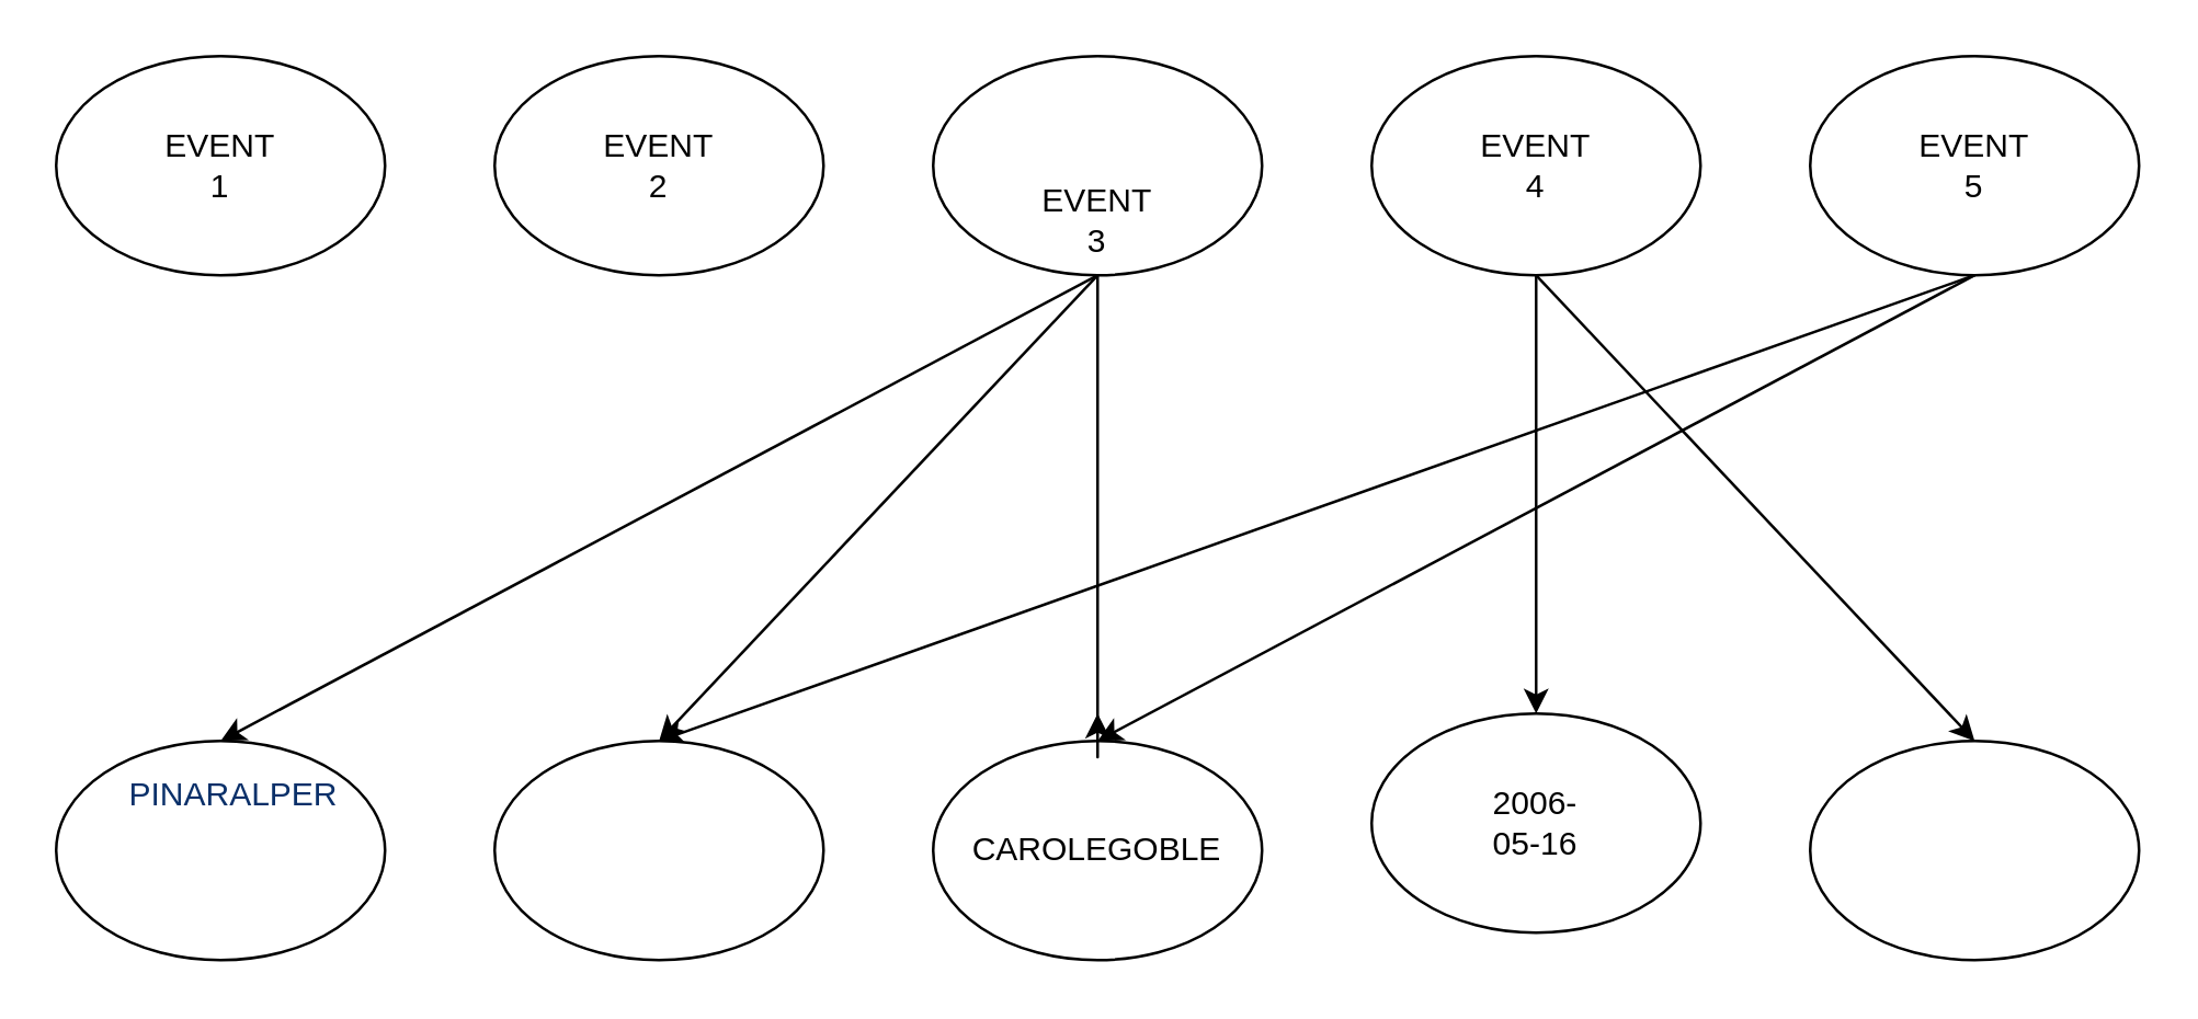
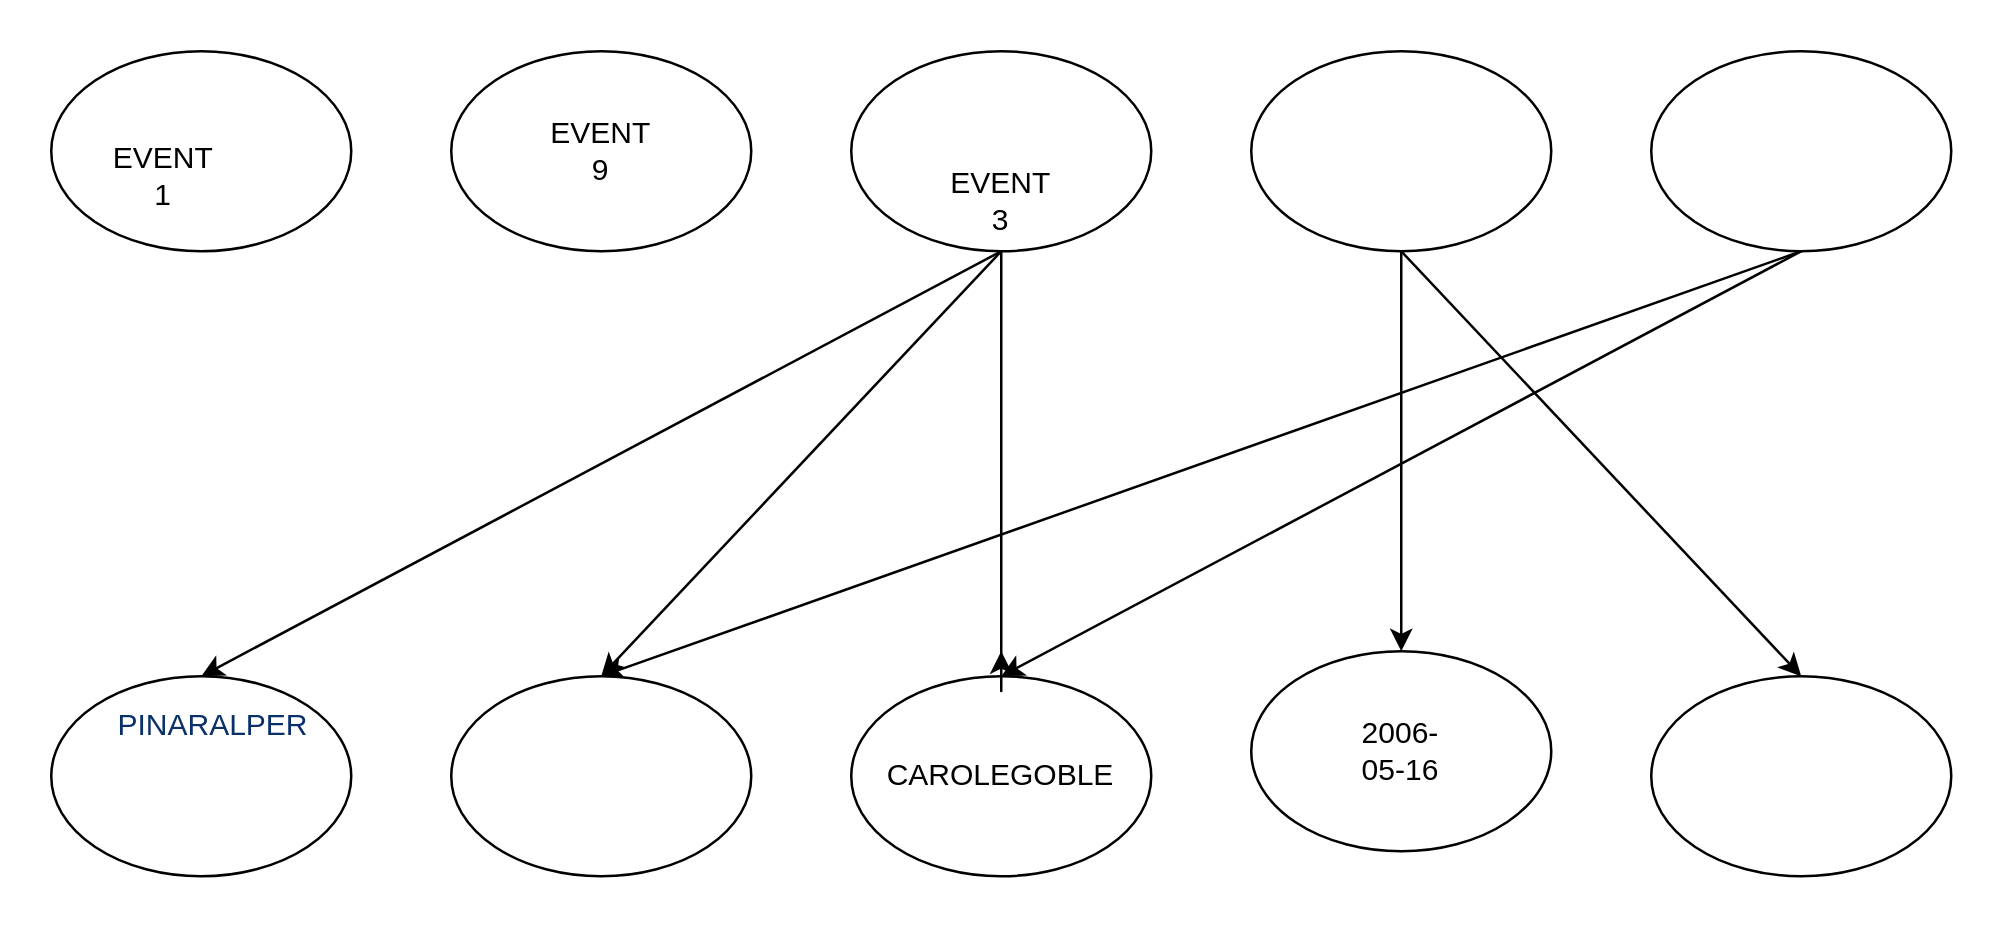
- <mxCell id="17" value="EVENT 1" style="text;html=1;strokeColor=none;fillColor=none;align=center;verticalAlign=middle;whiteSpace=wrap;rounded=0;" vertex="1" parent="1"><mxGeometry x="60" y="50" width="40" height="20" as="geometry" /></mxCell>
+ <mxCell id="17" value="EVENT 1" style="text;html=1;strokeColor=none;fillColor=none;align=center;verticalAlign=middle;whiteSpace=wrap;rounded=0;" vertex="1" parent="1"><mxGeometry x="45" y="60" width="40" height="20" as="geometry" /></mxCell>
- <mxCell id="18" value="EVENT 2" style="text;html=1;strokeColor=none;fillColor=none;align=center;verticalAlign=middle;whiteSpace=wrap;rounded=0;" vertex="1" parent="1"><mxGeometry x="220" y="50" width="40" height="20" as="geometry" /></mxCell>
+ <mxCell id="18" value="EVENT 9" style="text;html=1;strokeColor=none;fillColor=none;align=center;verticalAlign=middle;whiteSpace=wrap;rounded=0;" vertex="1" parent="1"><mxGeometry x="220" y="50" width="40" height="20" as="geometry" /></mxCell>
- <mxCell id="20" value="EVENT 4" style="text;html=1;strokeColor=none;fillColor=none;align=center;verticalAlign=middle;whiteSpace=wrap;rounded=0;" vertex="1" parent="1"><mxGeometry x="540" y="50" width="40" height="20" as="geometry" /></mxCell>
- <mxCell id="21" value="EVENT 5" style="text;html=1;strokeColor=none;fillColor=none;align=center;verticalAlign=middle;whiteSpace=wrap;rounded=0;" vertex="1" parent="1"><mxGeometry x="700" y="50" width="40" height="20" as="geometry" /></mxCell>
